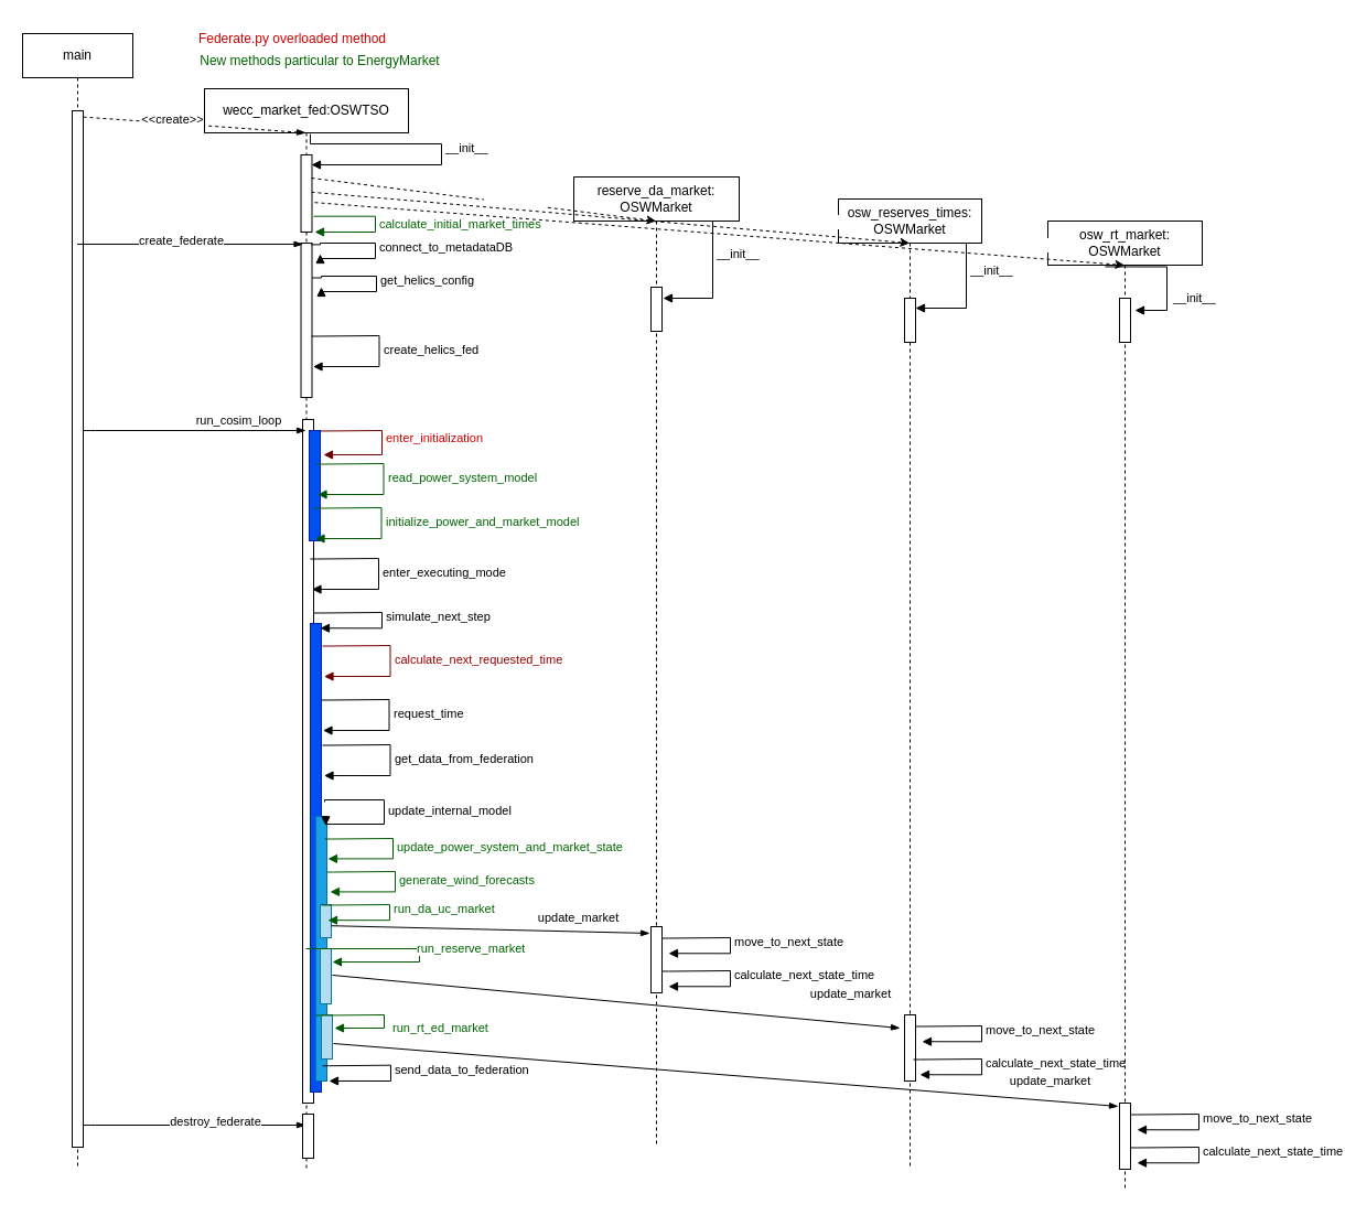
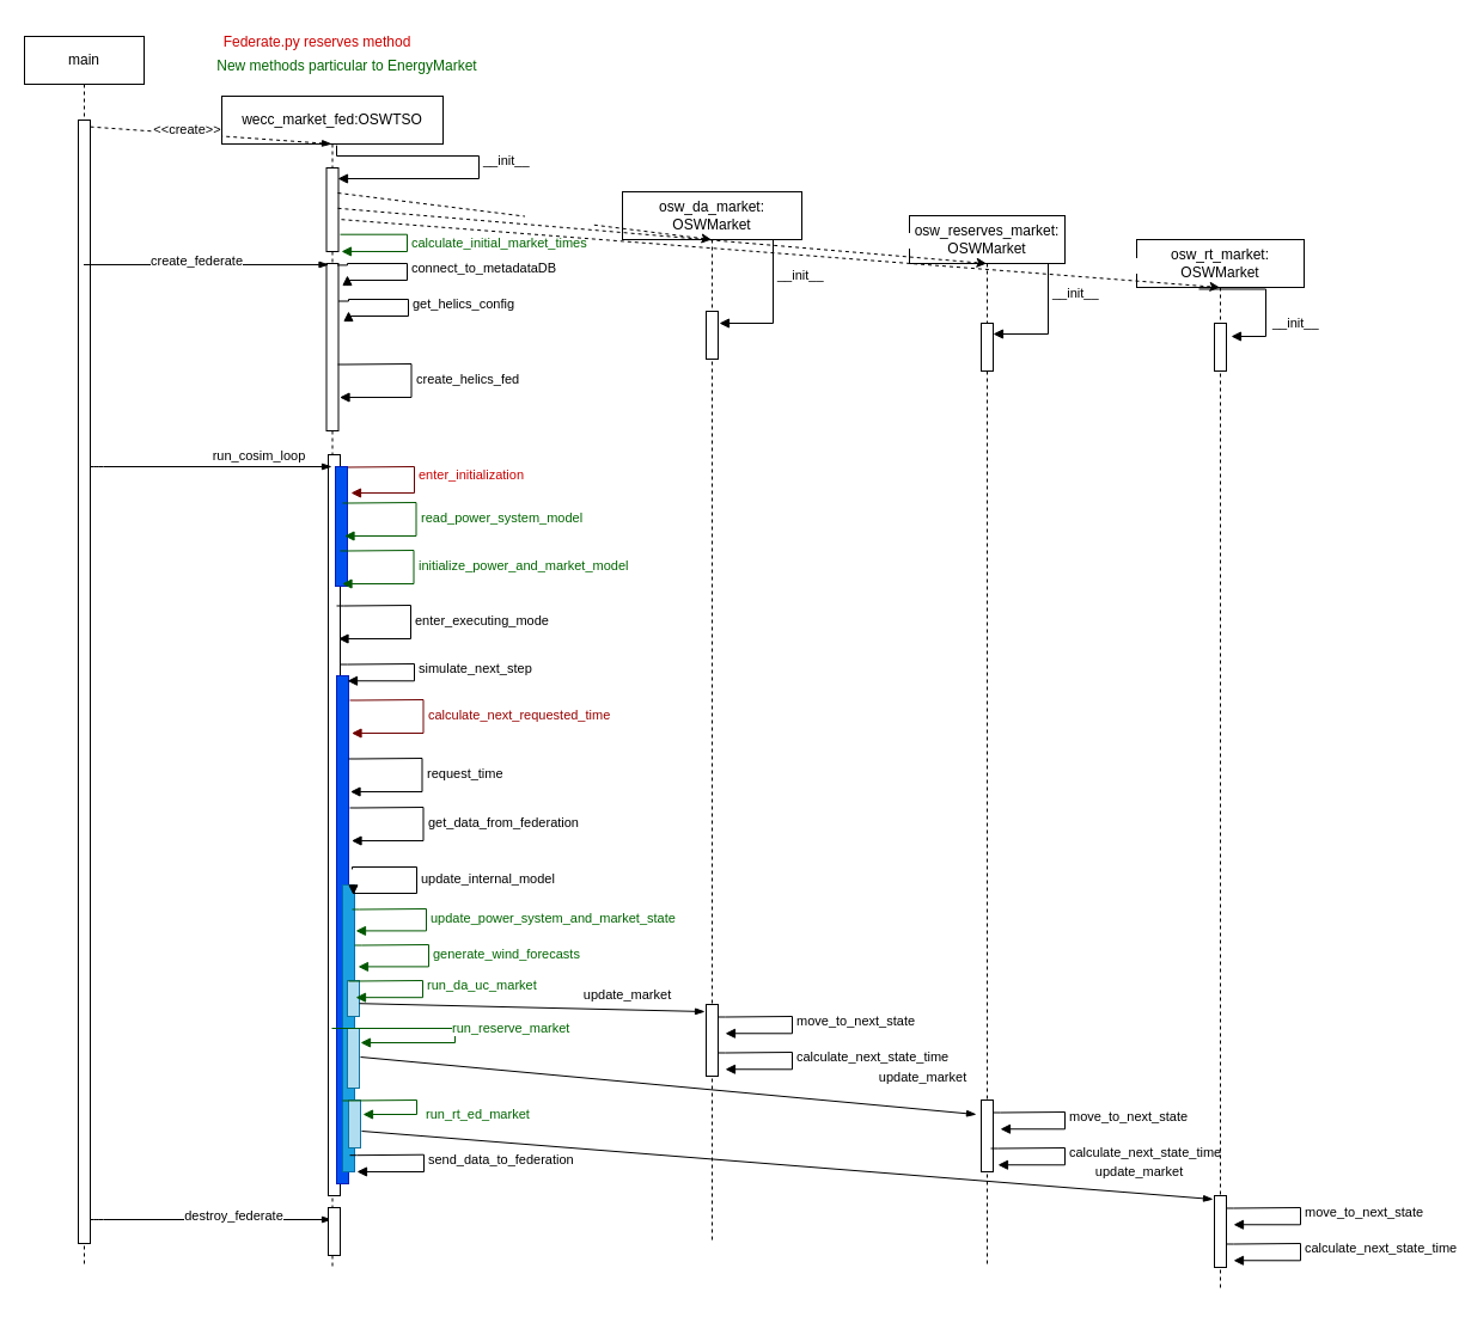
- <mxCell id="38" value="&lt;font color=&quot;#cc0000&quot;&gt;Federate.py overloaded method&lt;/font&gt;" style="text;html=1;strokeColor=none;fillColor=none;align=center;verticalAlign=middle;whiteSpace=wrap;rounded=0;" parent="1" vertex="1"><mxGeometry x="160" y="20" width="210" height="30" as="geometry" /></mxCell>
+ <mxCell id="38" value="&lt;font color=&quot;#cc0000&quot;&gt;Federate.py reserves method&lt;/font&gt;" style="text;html=1;strokeColor=none;fillColor=none;align=center;verticalAlign=middle;whiteSpace=wrap;rounded=0;" parent="1" vertex="1"><mxGeometry x="160" y="20" width="210" height="30" as="geometry" /></mxCell>
- <mxCell id="44" value="reserve_da_market: OSWMarket" style="shape=umlLifeline;perimeter=lifelinePerimeter;whiteSpace=wrap;html=1;container=1;collapsible=0;recursiveResize=0;outlineConnect=0;size=40;" parent="1" vertex="1"><mxGeometry x="520" y="160" width="150" height="880" as="geometry" /></mxCell>
+ <mxCell id="44" value="osw_da_market: OSWMarket" style="shape=umlLifeline;perimeter=lifelinePerimeter;whiteSpace=wrap;html=1;container=1;collapsible=0;recursiveResize=0;outlineConnect=0;size=40;" parent="1" vertex="1"><mxGeometry x="520" y="160" width="150" height="880" as="geometry" /></mxCell>
- <mxCell id="50" value="osw_reserves_times: OSWMarket" style="shape=umlLifeline;perimeter=lifelinePerimeter;whiteSpace=wrap;html=1;container=1;collapsible=0;recursiveResize=0;outlineConnect=0;size=40;" parent="1" vertex="1"><mxGeometry x="760" y="180" width="130" height="880" as="geometry" /></mxCell>
+ <mxCell id="50" value="osw_reserves_market: OSWMarket" style="shape=umlLifeline;perimeter=lifelinePerimeter;whiteSpace=wrap;html=1;container=1;collapsible=0;recursiveResize=0;outlineConnect=0;size=40;" parent="1" vertex="1"><mxGeometry x="760" y="180" width="130" height="880" as="geometry" /></mxCell>
